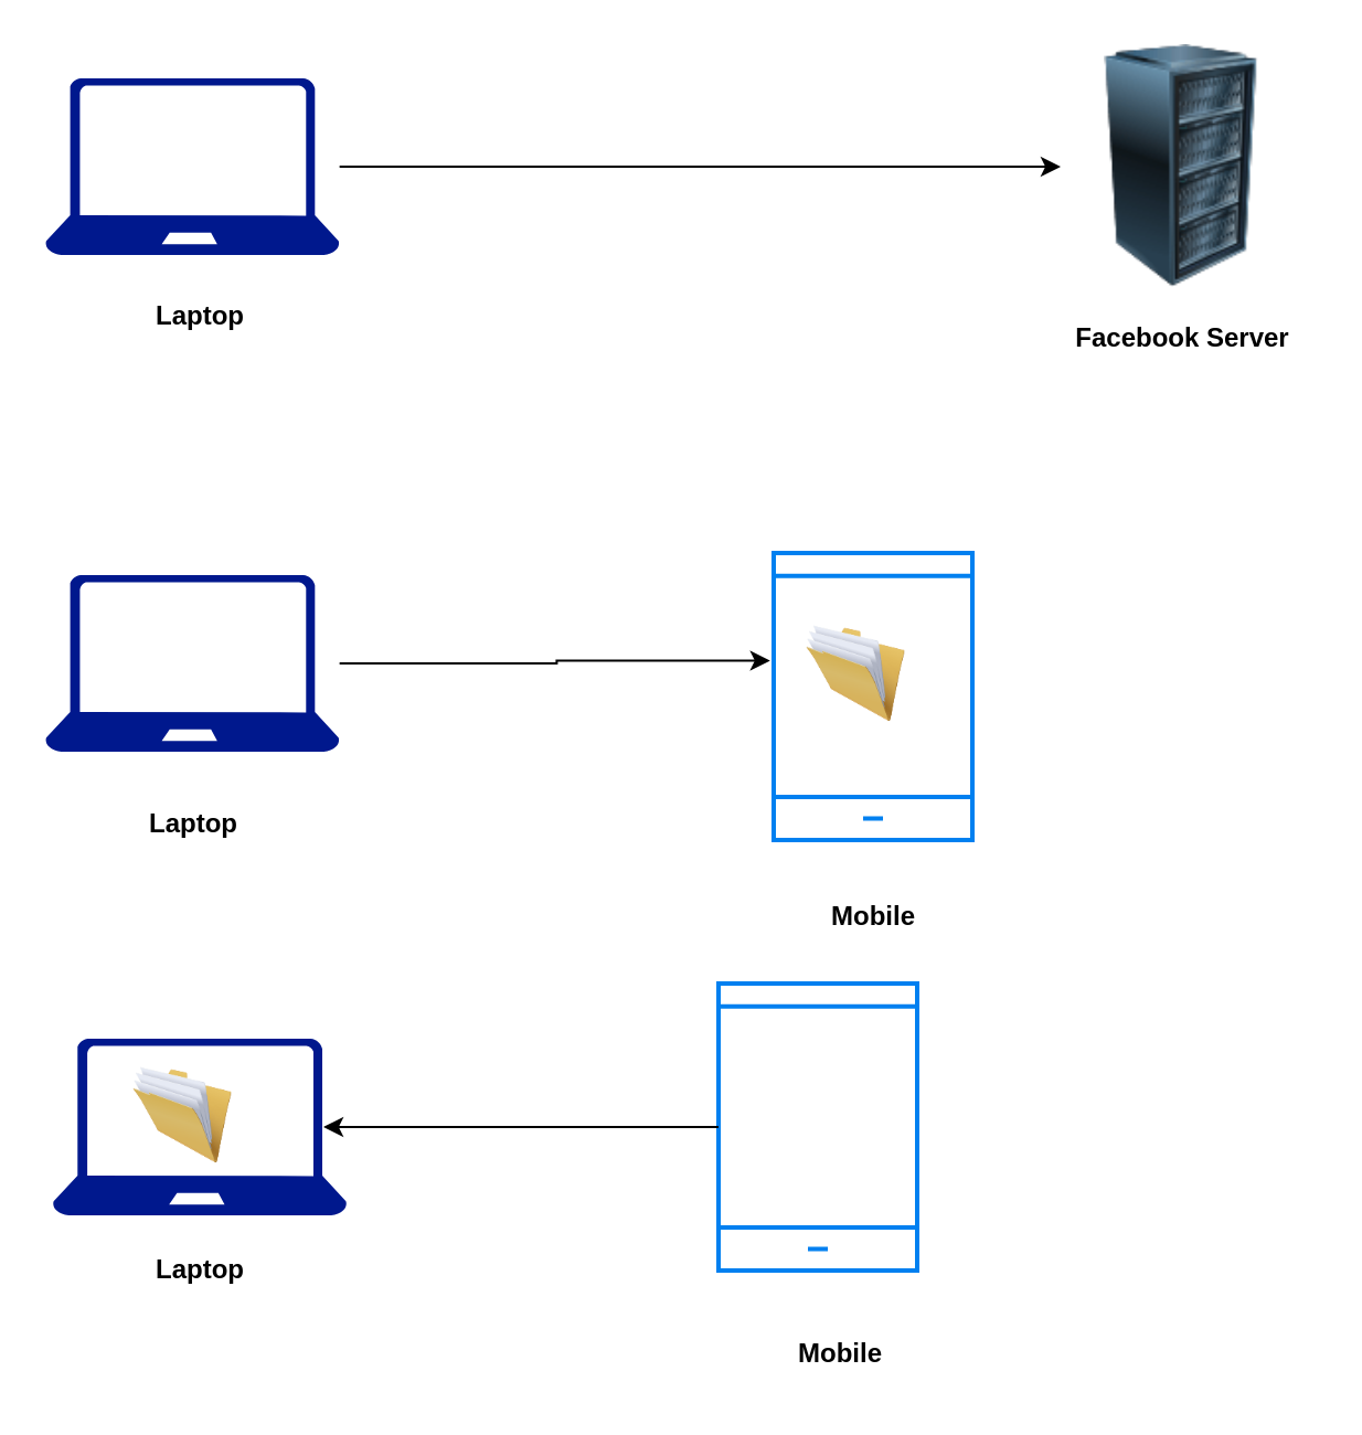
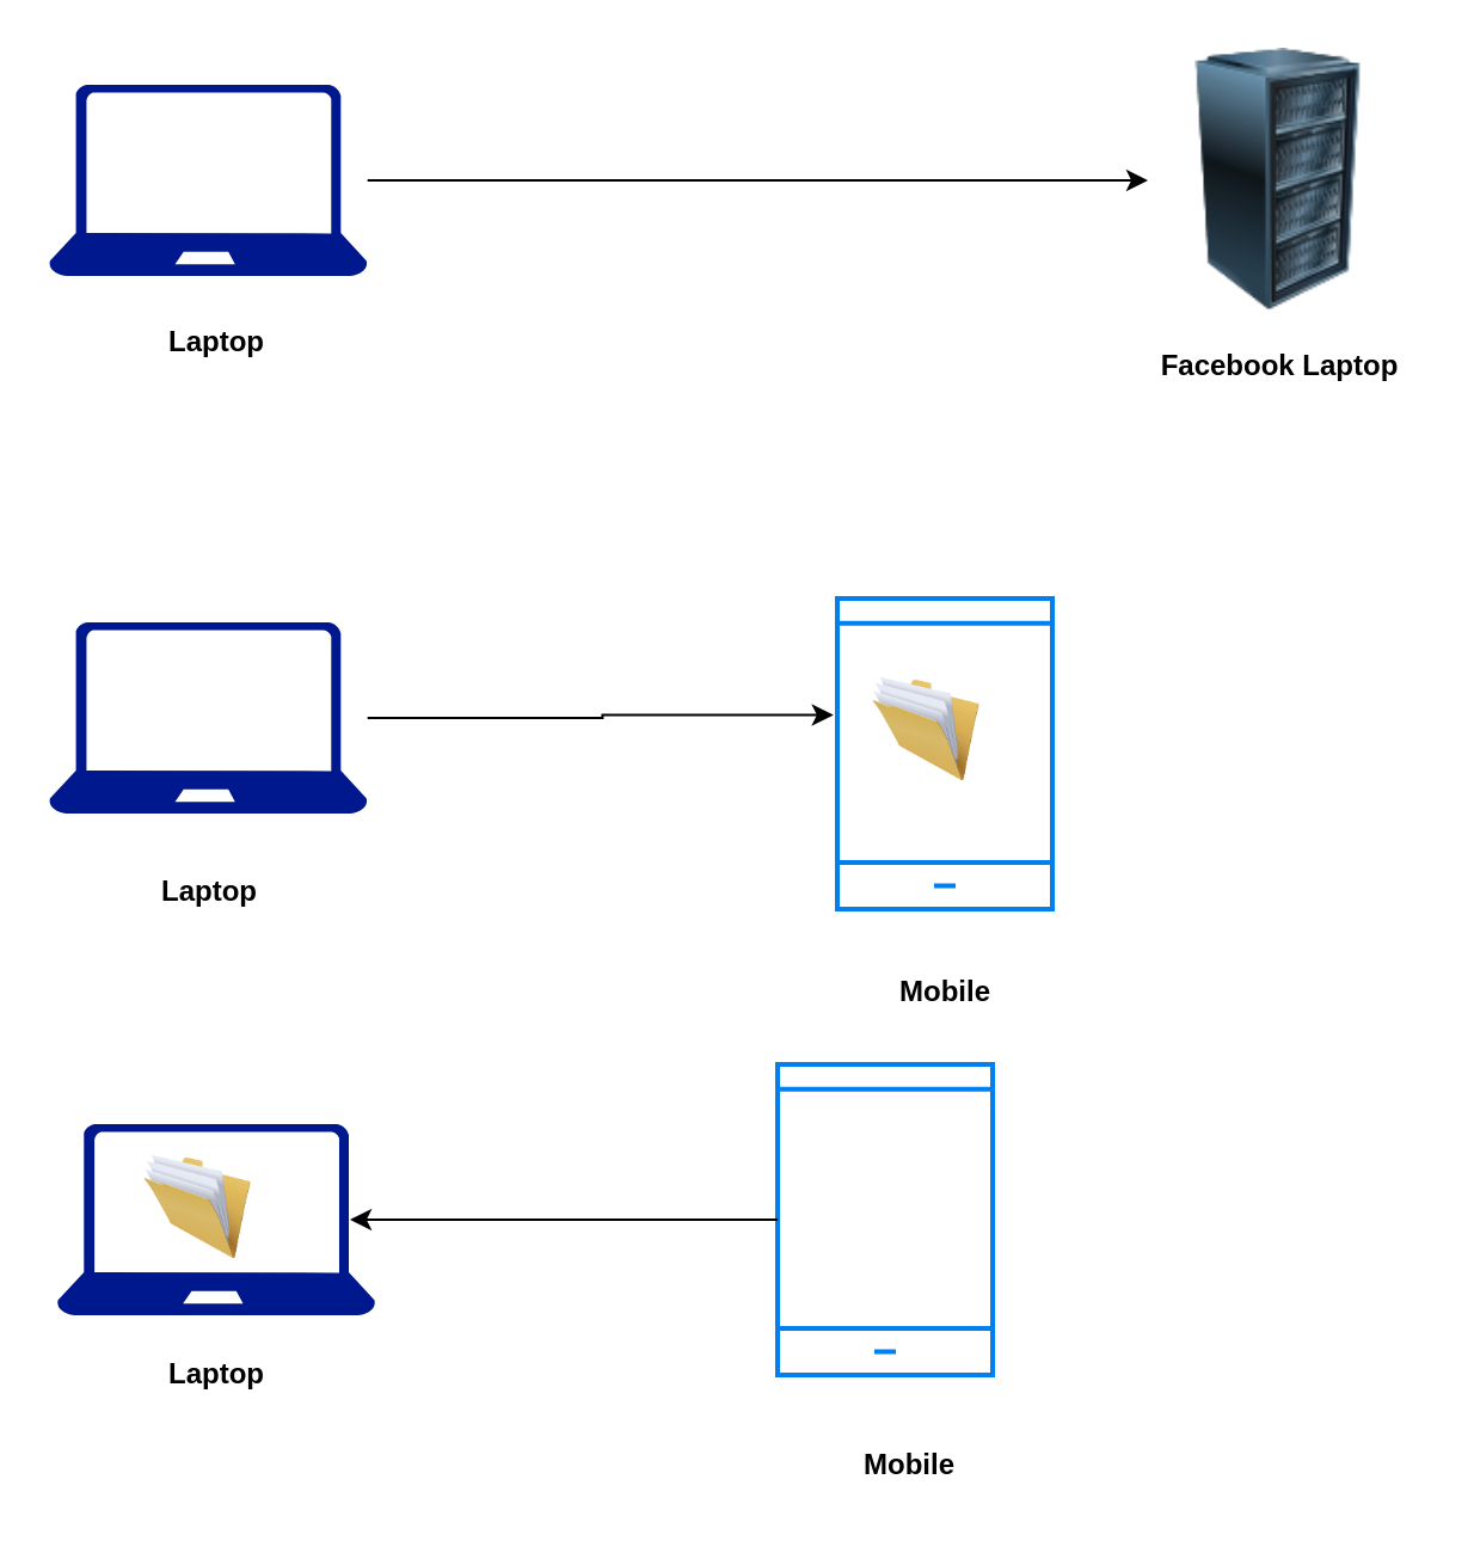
- <mxCell id="7" value="&lt;b&gt;Facebook Server&lt;/b&gt;" style="text;html=1;align=center;verticalAlign=middle;resizable=0;points=[];autosize=1;strokeColor=none;fillColor=none;" parent="2" vertex="1"><mxGeometry x="455" y="118" width="120" height="30" as="geometry" /></mxCell>
+ <mxCell id="7" value="&lt;b&gt;Facebook Laptop&lt;/b&gt;" style="text;html=1;align=center;verticalAlign=middle;resizable=0;points=[];autosize=1;strokeColor=none;fillColor=none;" parent="2" vertex="1"><mxGeometry x="455" y="118" width="120" height="30" as="geometry" /></mxCell>
